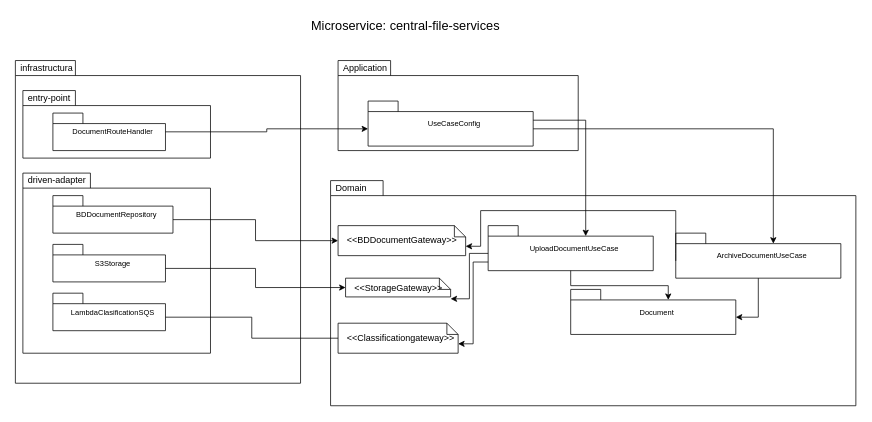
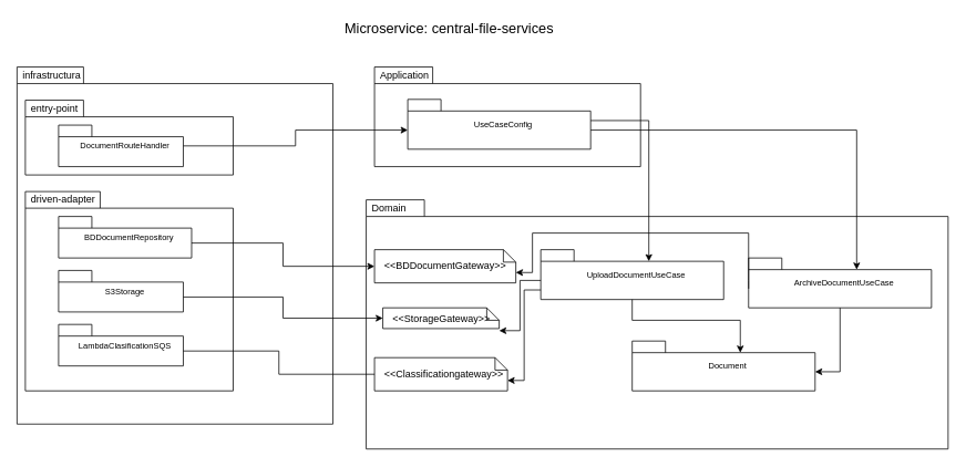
- <mxCell id="6" value="UseCaseConfig" style="strokeColor=inherit;fillColor=inherit;gradientColor=inherit;shape=folder;spacingLeft=10;tabWidth=40;tabHeight=14;tabPosition=left;fontSize=10;html=1;whiteSpace=wrap;" vertex="1" parent="5"><mxGeometry x="40" y="54" width="220" height="60" as="geometry" /></mxCell>
+ <mxCell id="6" value="UseCaseConfig" style="strokeColor=inherit;fillColor=inherit;gradientColor=inherit;shape=folder;spacingLeft=10;tabWidth=40;tabHeight=14;tabPosition=left;fontSize=10;html=1;whiteSpace=wrap;" vertex="1" parent="5"><mxGeometry x="40" y="39" width="220" height="60" as="geometry" /></mxCell>
- <mxCell id="21" value="Document" style="strokeColor=inherit;fillColor=inherit;gradientColor=inherit;shape=folder;spacingLeft=10;tabWidth=40;tabHeight=14;tabPosition=left;fontSize=10;html=1;whiteSpace=wrap;" vertex="1" parent="1"><mxGeometry x="760" y="385" width="220" height="60" as="geometry" /></mxCell>
+ <mxCell id="21" value="Document" style="strokeColor=inherit;fillColor=inherit;gradientColor=inherit;shape=folder;spacingLeft=10;tabWidth=40;tabHeight=14;tabPosition=left;fontSize=10;html=1;whiteSpace=wrap;" vertex="1" parent="1"><mxGeometry x="760" y="410" width="220" height="60" as="geometry" /></mxCell>
